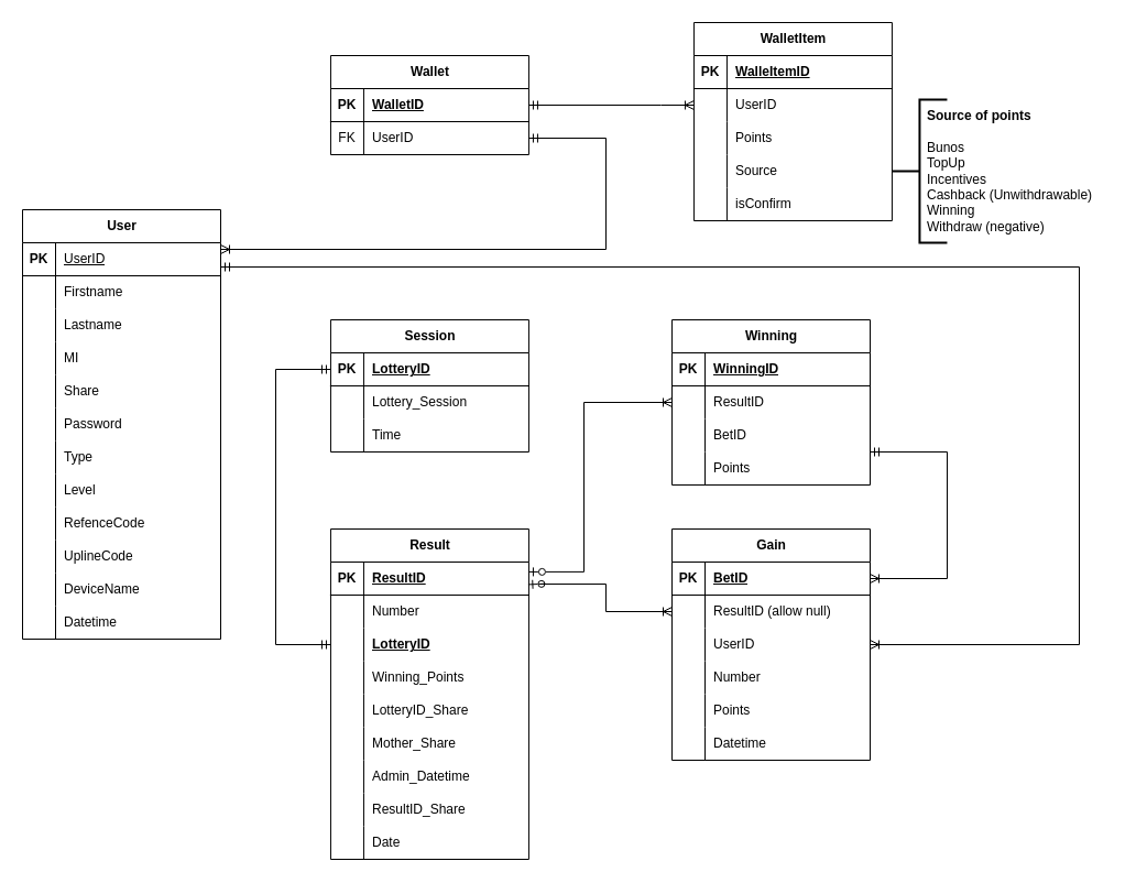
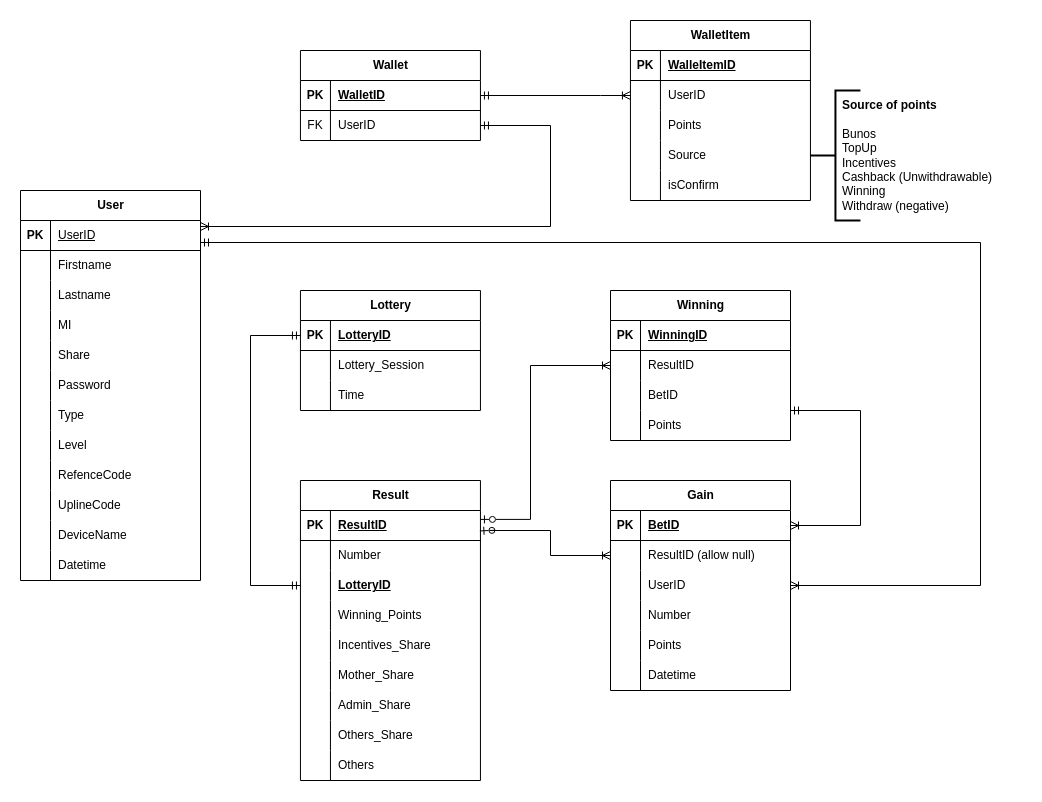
- <mxCell id="76" value="Session" style="shape=table;startSize=30;container=1;collapsible=1;childLayout=tableLayout;fixedRows=1;rowLines=0;fontStyle=1;align=center;resizeLast=1;html=1;" parent="1" vertex="1"><mxGeometry x="299.95" y="290" width="180" height="120" as="geometry"><mxRectangle x="350" y="400" width="70" height="30" as="alternateBounds" /></mxGeometry></mxCell>
+ <mxCell id="76" value="Lottery" style="shape=table;startSize=30;container=1;collapsible=1;childLayout=tableLayout;fixedRows=1;rowLines=0;fontStyle=1;align=center;resizeLast=1;html=1;" parent="1" vertex="1"><mxGeometry x="299.95" y="290" width="180" height="120" as="geometry"><mxRectangle x="350" y="400" width="70" height="30" as="alternateBounds" /></mxGeometry></mxCell>
- <mxCell id="63" value="LotteryID_Share" style="shape=partialRectangle;connectable=0;fillColor=none;top=0;left=0;bottom=0;right=0;align=left;spacingLeft=6;overflow=hidden;whiteSpace=wrap;html=1;" parent="61" vertex="1"><mxGeometry x="30" width="150" height="30" as="geometry"><mxRectangle width="150" height="30" as="alternateBounds" /></mxGeometry></mxCell>
+ <mxCell id="63" value="Incentives_Share" style="shape=partialRectangle;connectable=0;fillColor=none;top=0;left=0;bottom=0;right=0;align=left;spacingLeft=6;overflow=hidden;whiteSpace=wrap;html=1;" parent="61" vertex="1"><mxGeometry x="30" width="150" height="30" as="geometry"><mxRectangle width="150" height="30" as="alternateBounds" /></mxGeometry></mxCell>
- <mxCell id="69" value="Admin_Datetime" style="shape=partialRectangle;connectable=0;fillColor=none;top=0;left=0;bottom=0;right=0;align=left;spacingLeft=6;overflow=hidden;whiteSpace=wrap;html=1;" parent="67" vertex="1"><mxGeometry x="30" width="150" height="30" as="geometry"><mxRectangle width="150" height="30" as="alternateBounds" /></mxGeometry></mxCell>
+ <mxCell id="69" value="Admin_Share" style="shape=partialRectangle;connectable=0;fillColor=none;top=0;left=0;bottom=0;right=0;align=left;spacingLeft=6;overflow=hidden;whiteSpace=wrap;html=1;" parent="67" vertex="1"><mxGeometry x="30" width="150" height="30" as="geometry"><mxRectangle width="150" height="30" as="alternateBounds" /></mxGeometry></mxCell>
- <mxCell id="72" value="ResultID_Share" style="shape=partialRectangle;connectable=0;fillColor=none;top=0;left=0;bottom=0;right=0;align=left;spacingLeft=6;overflow=hidden;whiteSpace=wrap;html=1;" parent="70" vertex="1"><mxGeometry x="30" width="150" height="30" as="geometry"><mxRectangle width="150" height="30" as="alternateBounds" /></mxGeometry></mxCell>
+ <mxCell id="72" value="Others_Share" style="shape=partialRectangle;connectable=0;fillColor=none;top=0;left=0;bottom=0;right=0;align=left;spacingLeft=6;overflow=hidden;whiteSpace=wrap;html=1;" parent="70" vertex="1"><mxGeometry x="30" width="150" height="30" as="geometry"><mxRectangle width="150" height="30" as="alternateBounds" /></mxGeometry></mxCell>
- <mxCell id="75" value="Date" style="shape=partialRectangle;connectable=0;fillColor=none;top=0;left=0;bottom=0;right=0;align=left;spacingLeft=6;overflow=hidden;whiteSpace=wrap;html=1;" parent="73" vertex="1"><mxGeometry x="30" width="150" height="30" as="geometry"><mxRectangle width="150" height="30" as="alternateBounds" /></mxGeometry></mxCell>
+ <mxCell id="75" value="Others" style="shape=partialRectangle;connectable=0;fillColor=none;top=0;left=0;bottom=0;right=0;align=left;spacingLeft=6;overflow=hidden;whiteSpace=wrap;html=1;" parent="73" vertex="1"><mxGeometry x="30" width="150" height="30" as="geometry"><mxRectangle width="150" height="30" as="alternateBounds" /></mxGeometry></mxCell>
